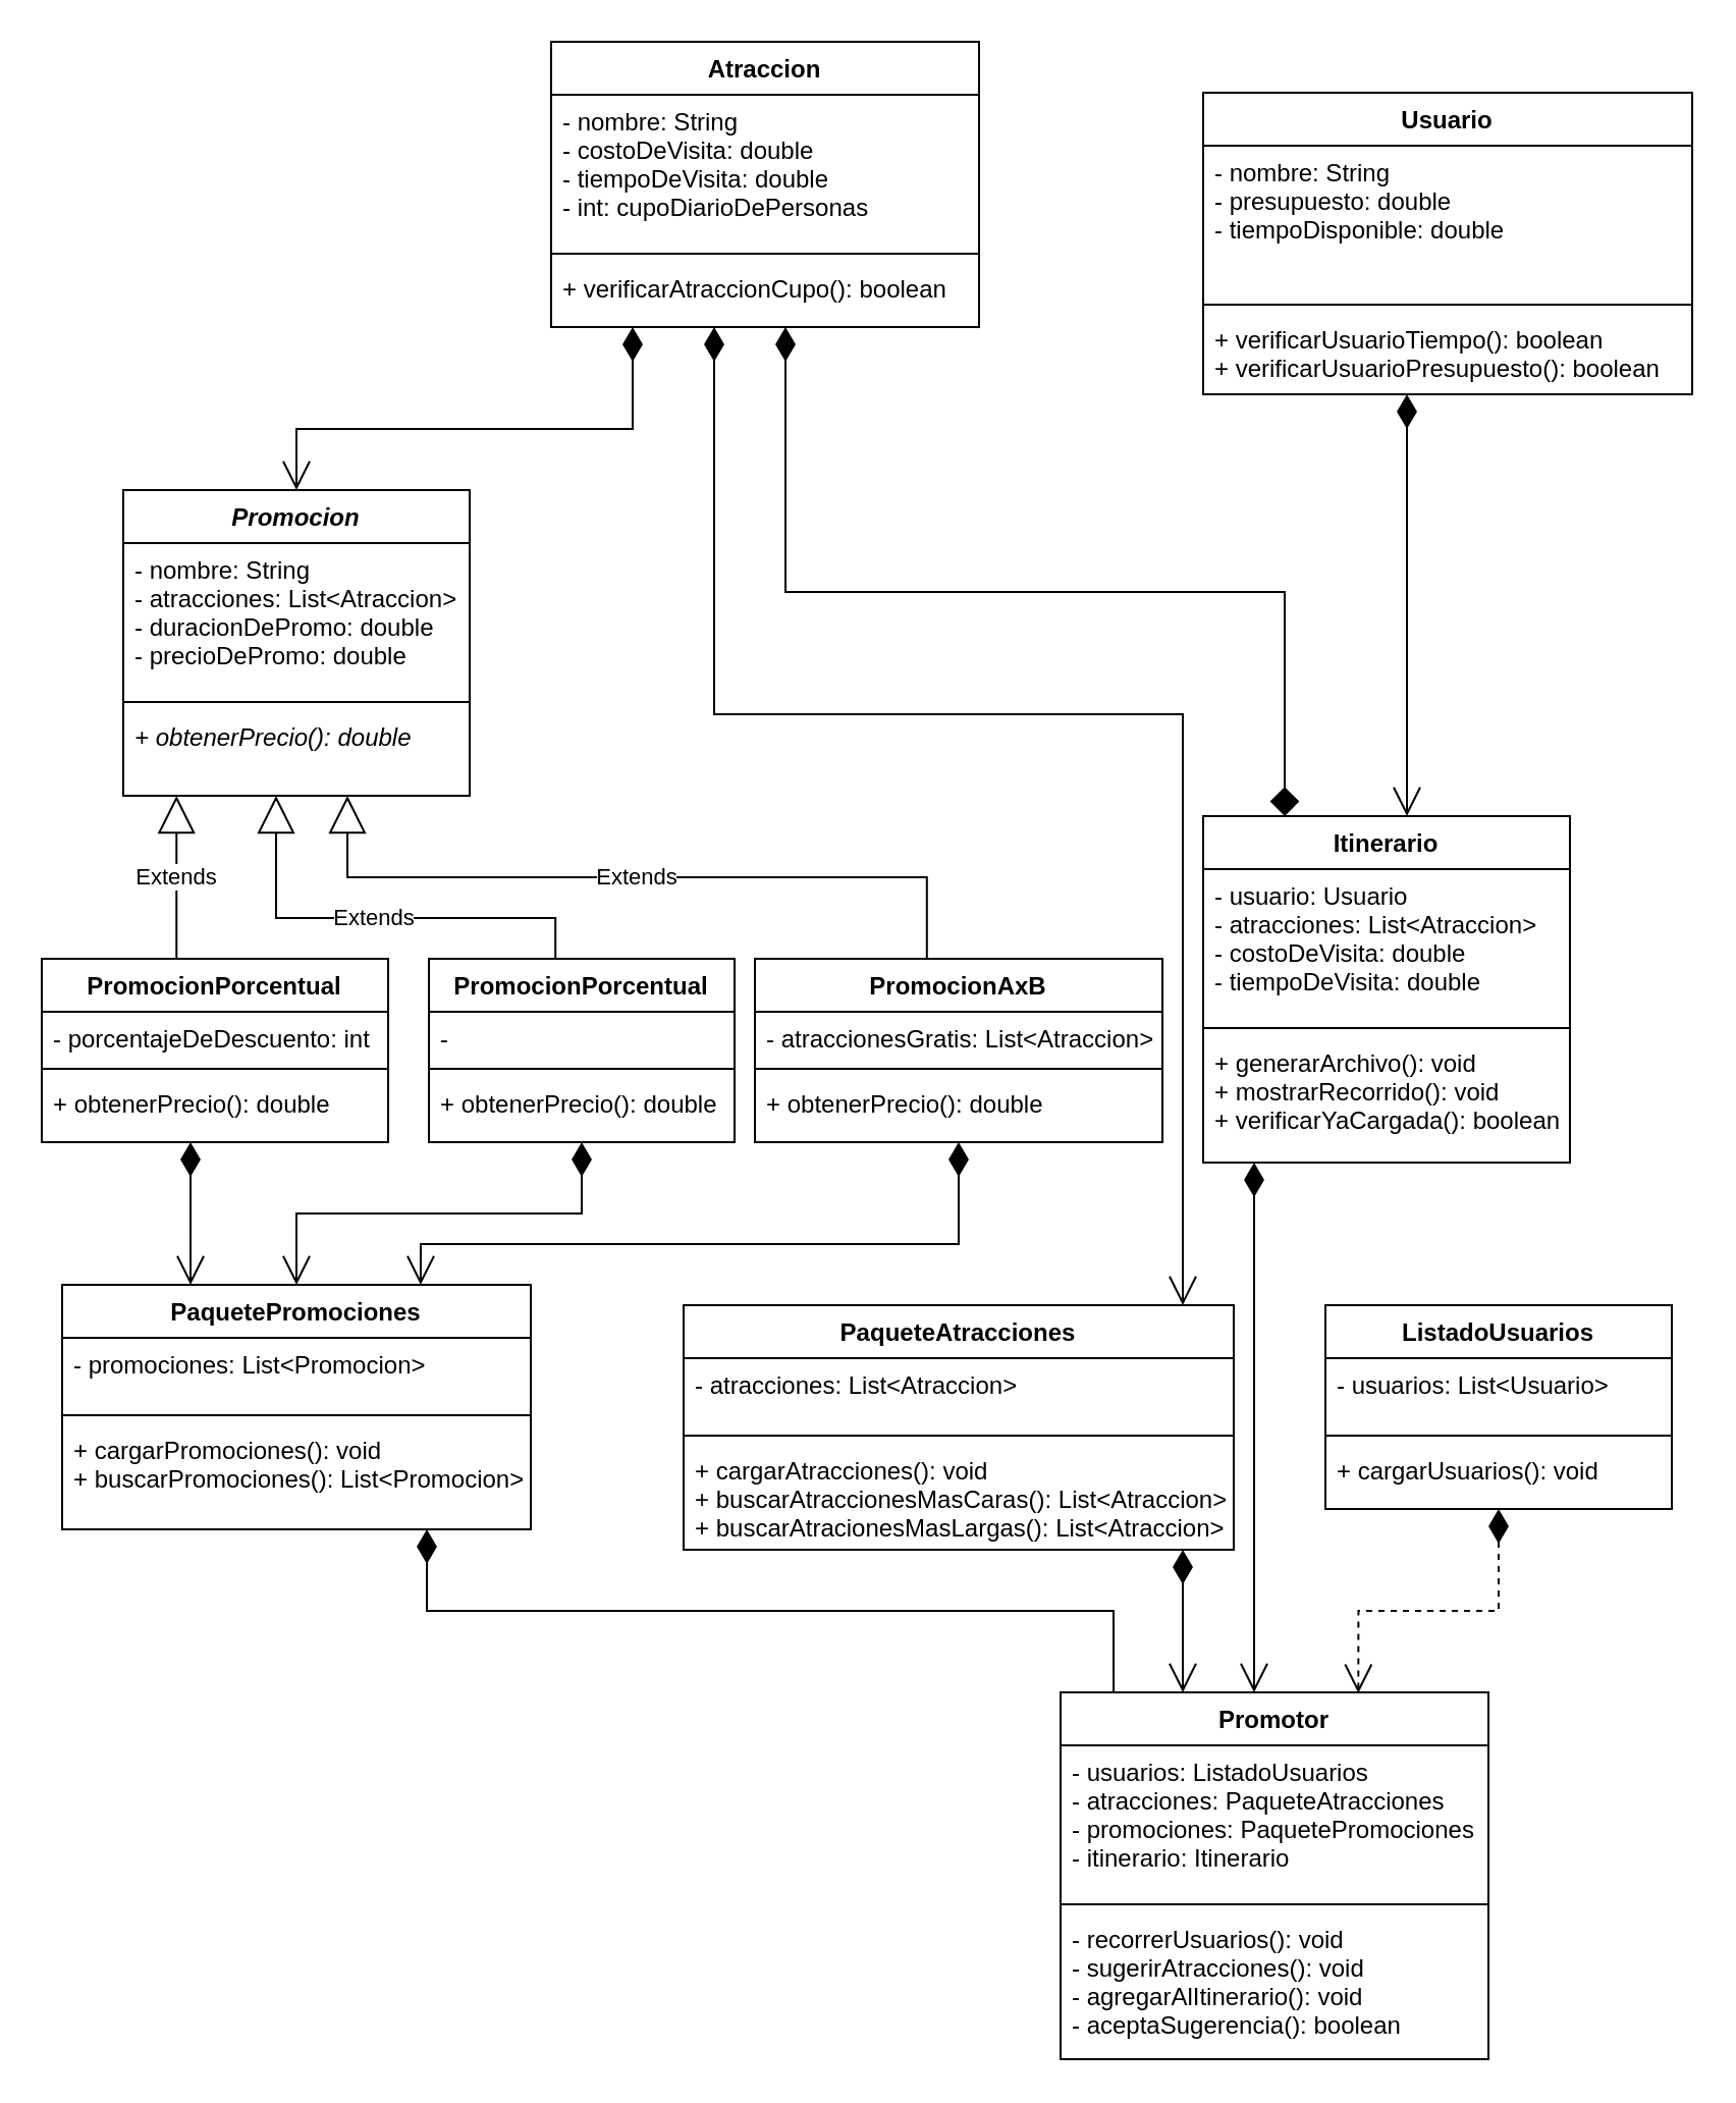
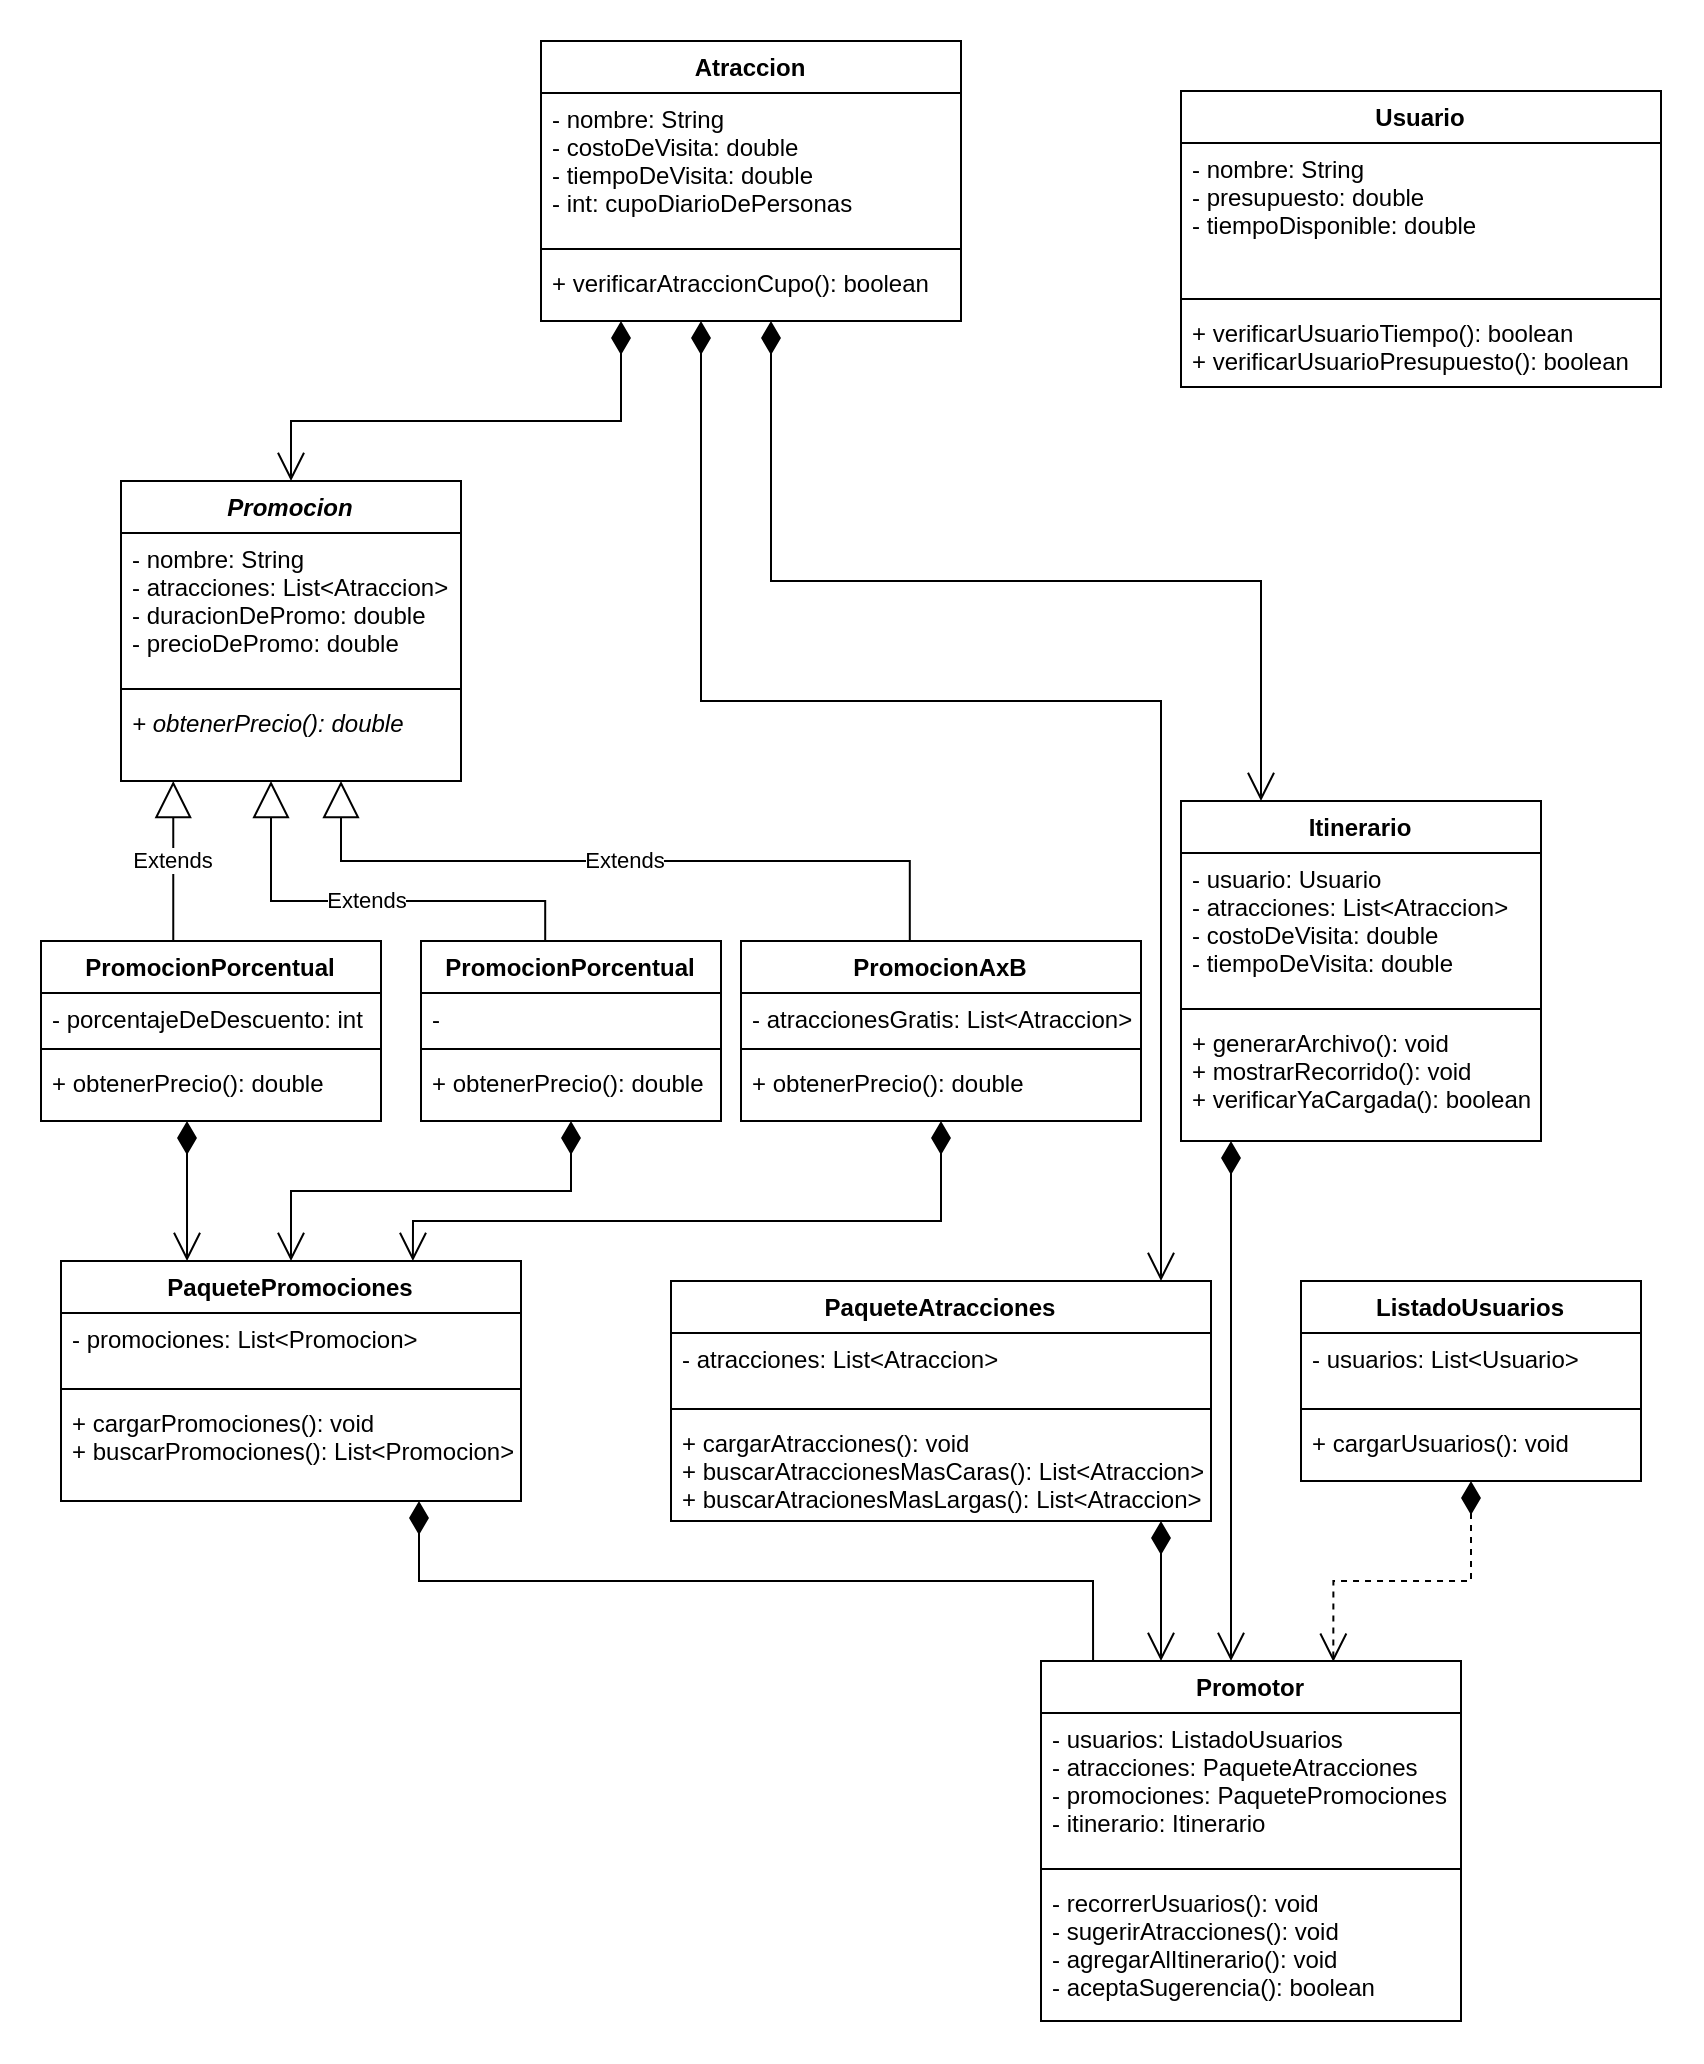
- <mxCell id="33" value="" style="endArrow=open;html=1;endSize=12;startArrow=diamondThin;startSize=14;startFill=1;edgeStyle=orthogonalEdgeStyle;align=left;verticalAlign=bottom;rounded=0;" parent="1" source="6" target="14" edge="1"><mxGeometry x="-1" y="3" relative="1" as="geometry"><mxPoint x="720" y="200" as="sourcePoint" /><mxPoint x="730" y="340" as="targetPoint" /><Array as="points"><mxPoint x="690" y="310" /><mxPoint x="690" y="310" /></Array></mxGeometry></mxCell>
- <mxCell id="34" value="" style="endArrow=diamond;html=1;endSize=12;startArrow=diamondThin;startSize=14;startFill=1;edgeStyle=orthogonalEdgeStyle;align=left;verticalAlign=bottom;rounded=0;" parent="1" source="2" target="14" edge="1"><mxGeometry x="-1" y="3" relative="1" as="geometry"><mxPoint x="460" y="250" as="sourcePoint" /><mxPoint x="740" y="499" as="targetPoint" /><Array as="points"><mxPoint x="385" y="290" /><mxPoint x="630" y="290" /></Array></mxGeometry></mxCell>
+ <mxCell id="34" value="" style="endArrow=open;html=1;endSize=12;startArrow=diamondThin;startSize=14;startFill=1;edgeStyle=orthogonalEdgeStyle;align=left;verticalAlign=bottom;rounded=0;" parent="1" source="2" target="14" edge="1"><mxGeometry x="-1" y="3" relative="1" as="geometry"><mxPoint x="460" y="250" as="sourcePoint" /><mxPoint x="740" y="499" as="targetPoint" /><Array as="points"><mxPoint x="385" y="290" /><mxPoint x="630" y="290" /></Array></mxGeometry></mxCell>
